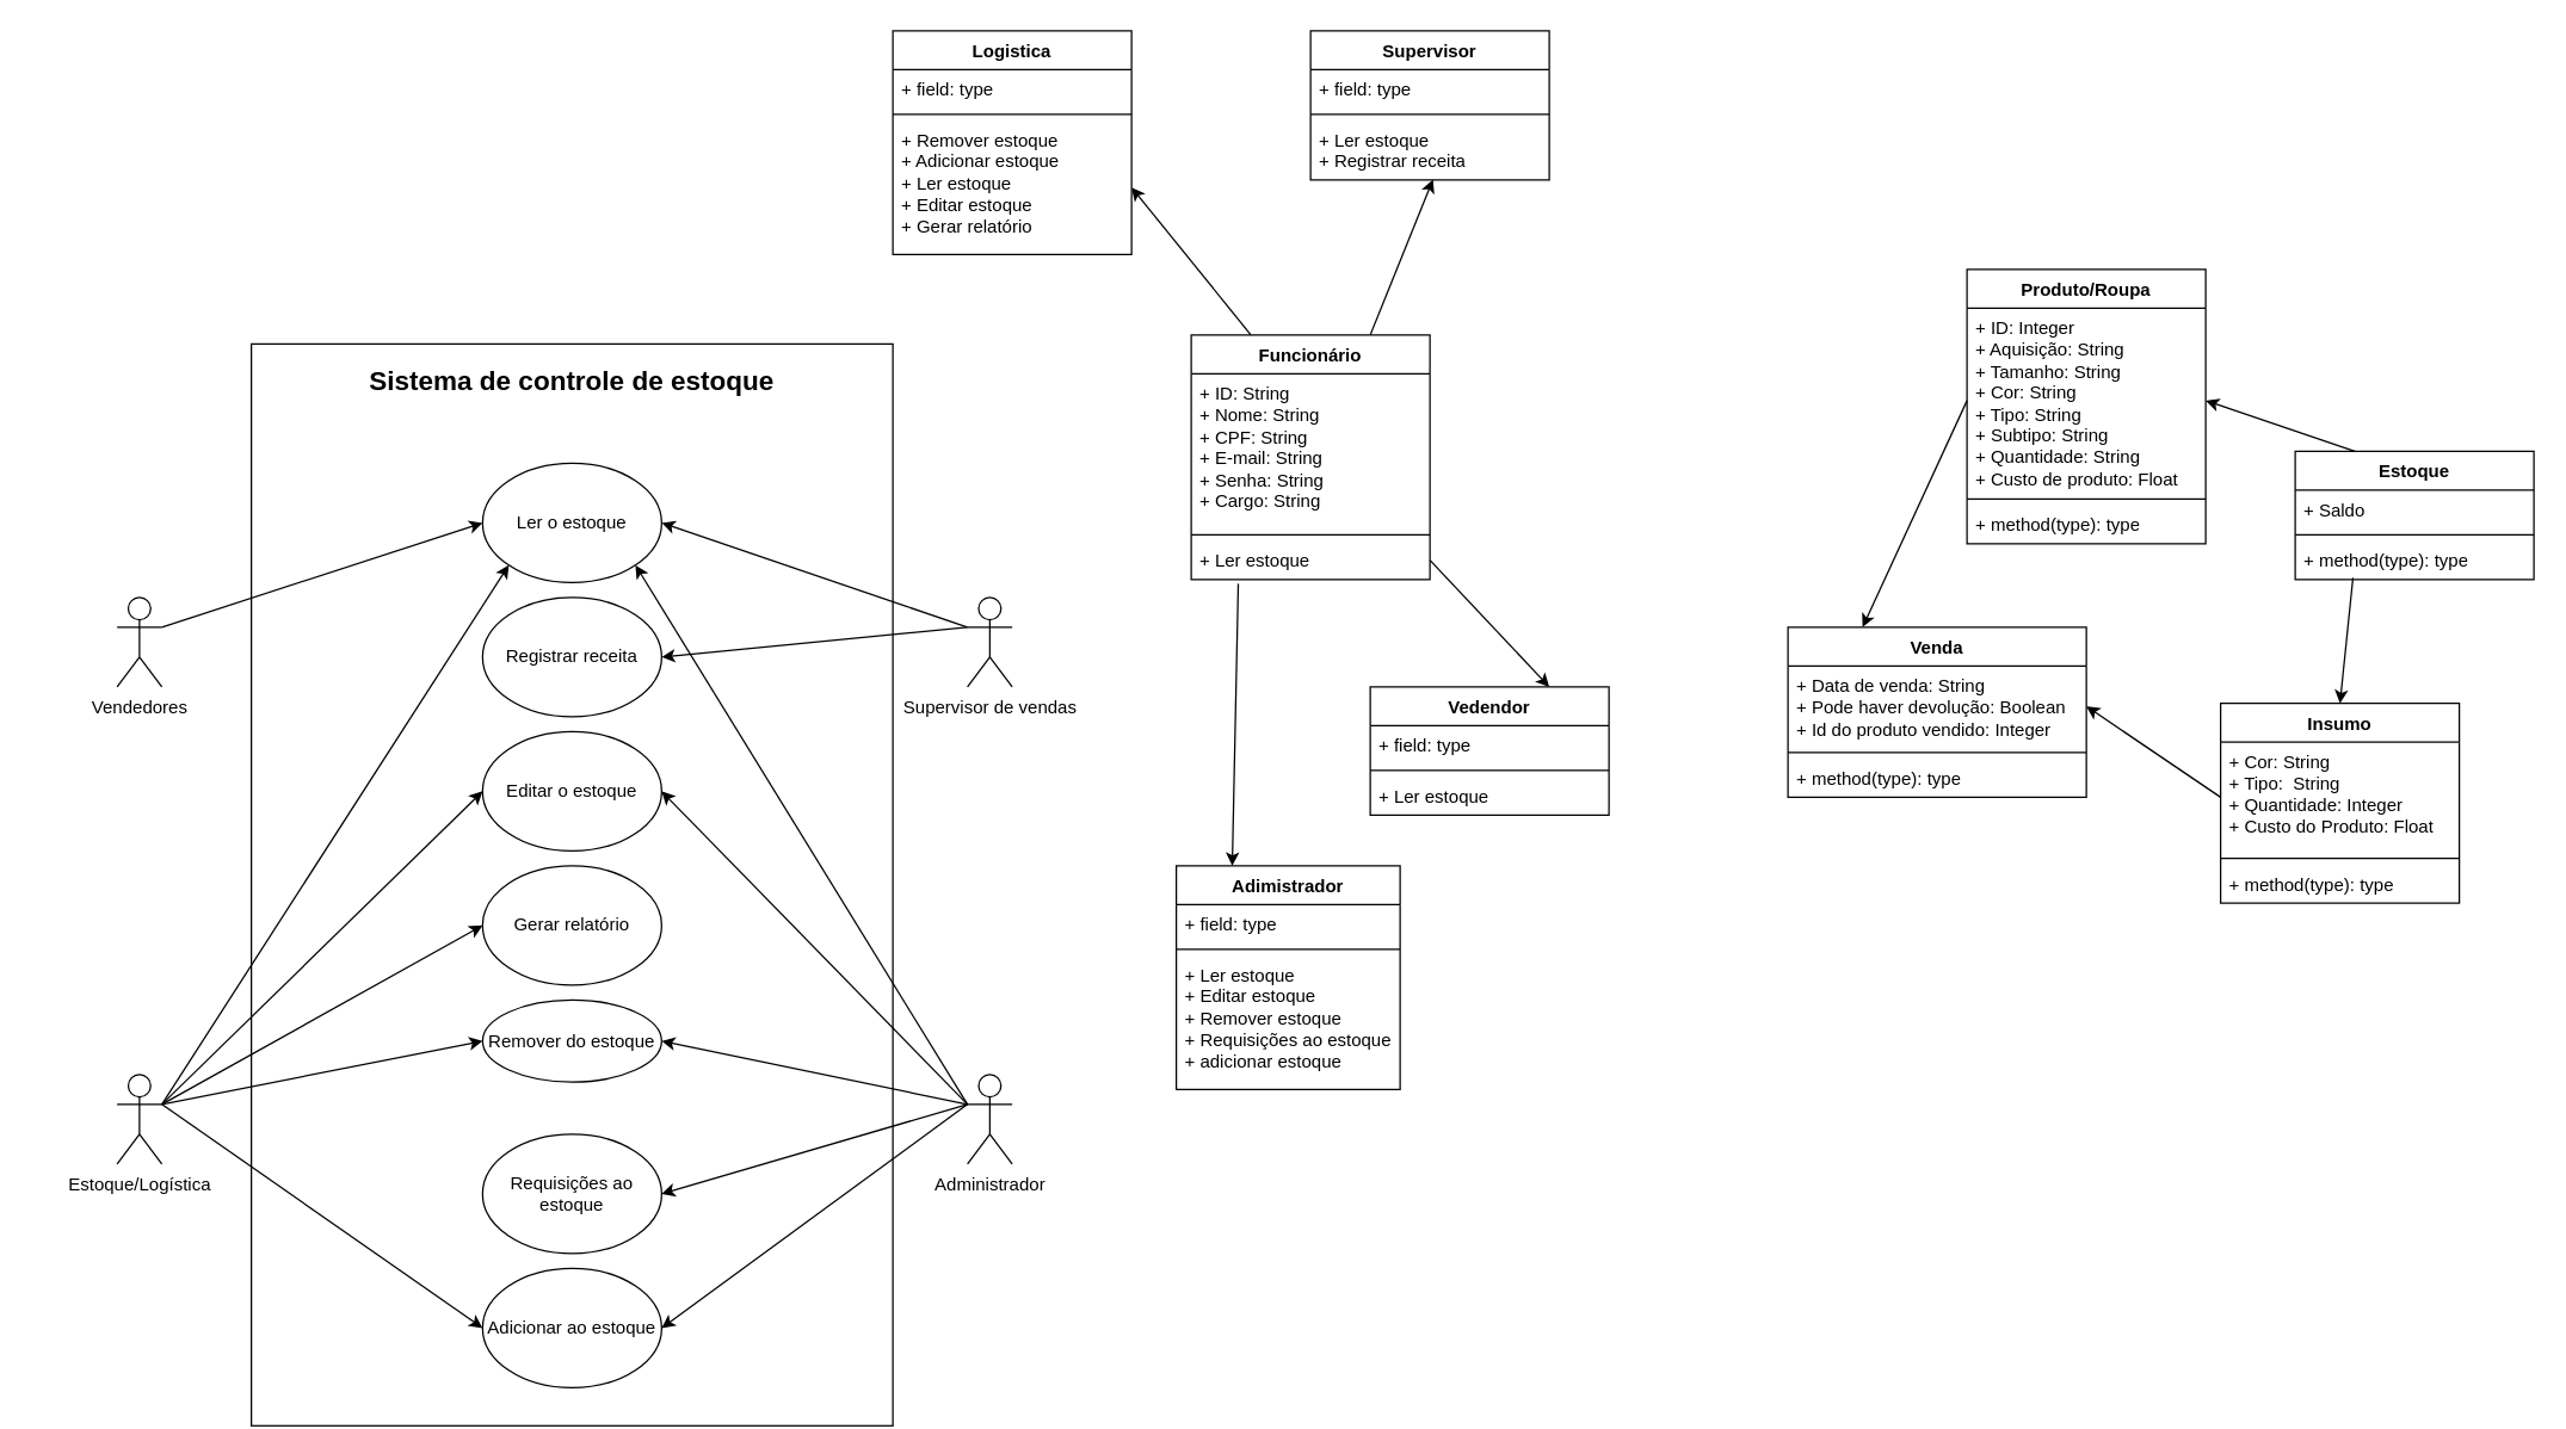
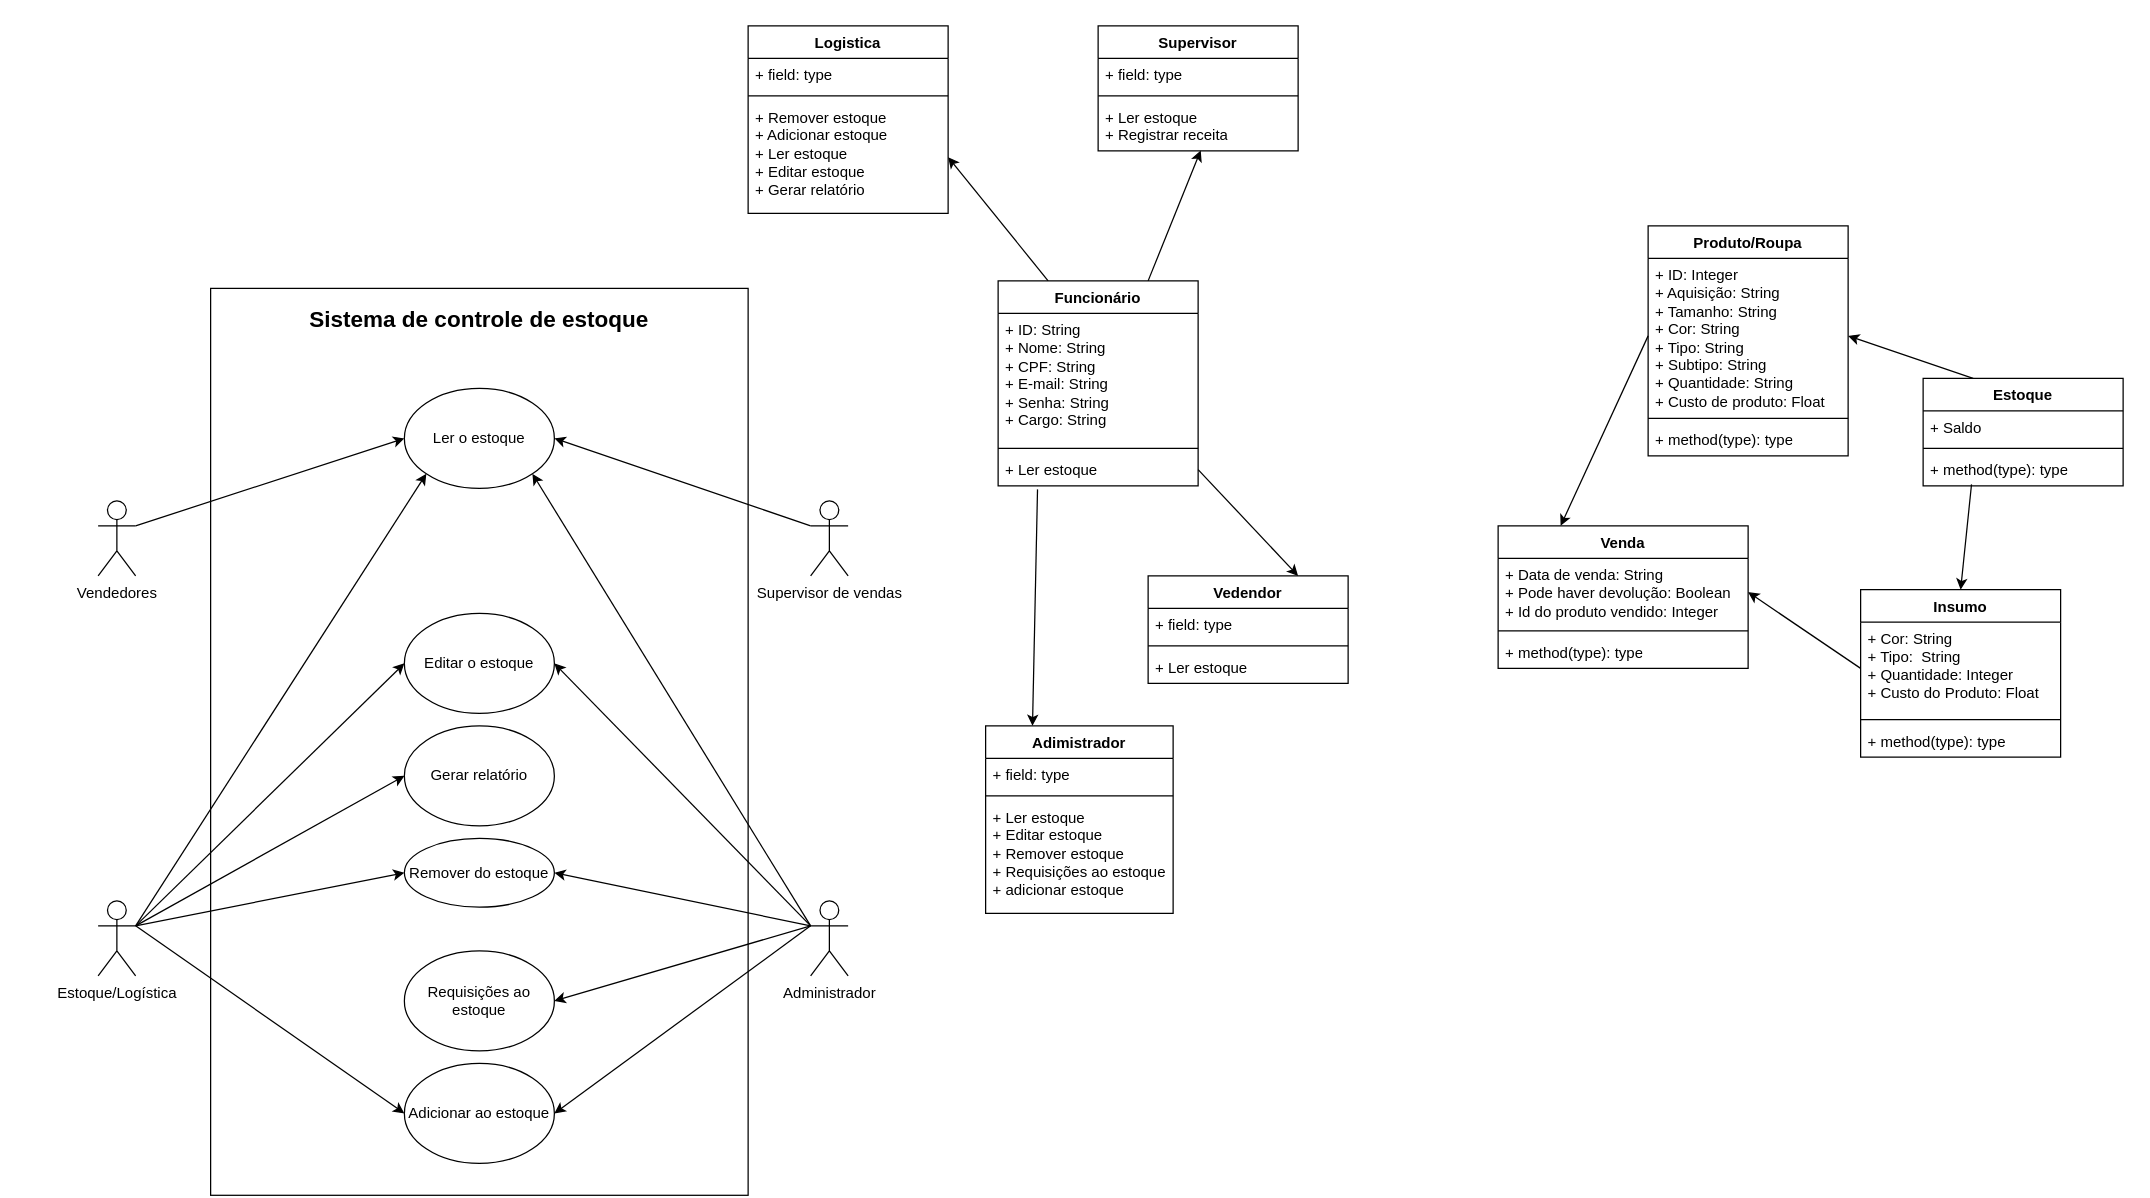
- <mxCell id="7" style="edgeStyle=none;rounded=0;orthogonalLoop=1;jettySize=auto;html=1;exitX=0;exitY=0.333;exitDx=0;exitDy=0;exitPerimeter=0;entryX=1;entryY=0.5;entryDx=0;entryDy=0;" edge="1" parent="1" source="8" target="10"><mxGeometry relative="1" as="geometry" /></mxCell>
- <mxCell id="10" value="Registrar receita" style="ellipse;whiteSpace=wrap;html=1;" vertex="1" parent="1"><mxGeometry x="323" y="400" width="120" height="80" as="geometry" /></mxCell>
